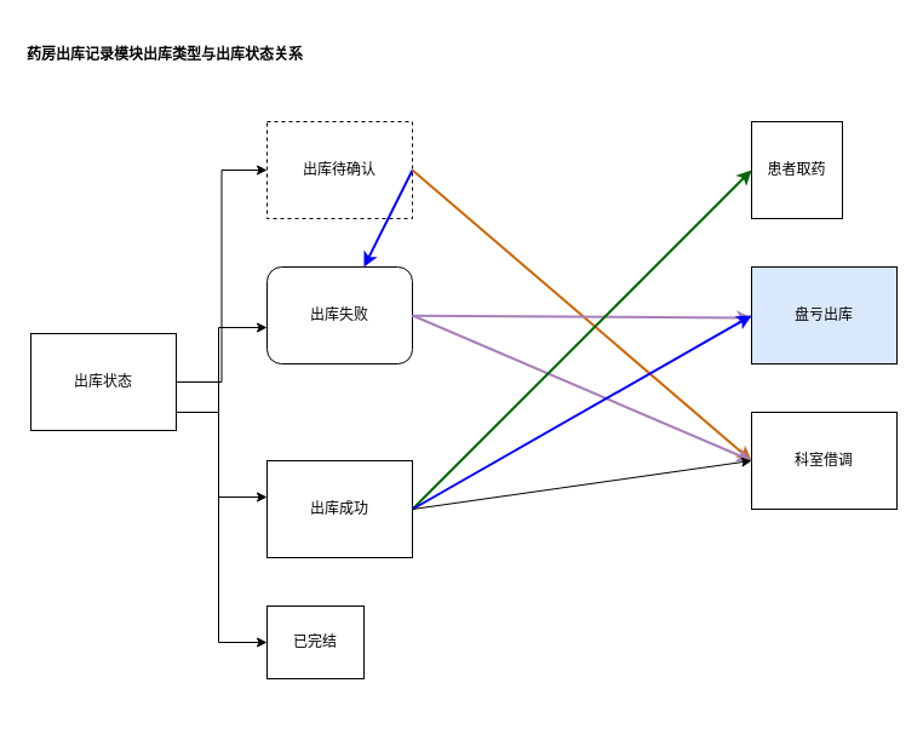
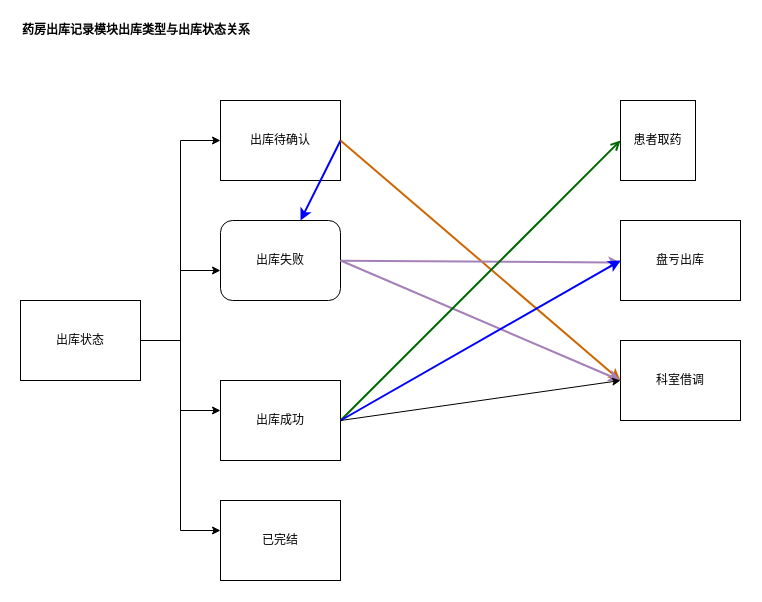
- <mxCell id="2" value="&lt;b&gt;药房出库记录模块出库类型与出库状态关系&lt;/b&gt;" style="text;html=1;strokeColor=none;fillColor=none;align=left;verticalAlign=middle;whiteSpace=wrap;rounded=0;" vertex="1" parent="1"><mxGeometry x="20" y="35" width="240" height="20" as="geometry" /></mxCell>
+ <mxCell id="2" value="&lt;b&gt;药房出库记录模块出库类型与出库状态关系&lt;/b&gt;" style="text;html=1;strokeColor=none;fillColor=none;align=left;verticalAlign=middle;whiteSpace=wrap;rounded=0;" vertex="1" parent="1"><mxGeometry x="20" y="20" width="240" height="20" as="geometry" /></mxCell>
- <mxCell id="8" value="出库待确认" style="rounded=0;whiteSpace=wrap;html=1;dashed=1;" vertex="1" parent="1"><mxGeometry x="220" y="100" width="120" height="80" as="geometry" /></mxCell>
+ <mxCell id="8" value="出库待确认" style="rounded=0;whiteSpace=wrap;html=1;" vertex="1" parent="1"><mxGeometry x="220" y="100" width="120" height="80" as="geometry" /></mxCell>
- <mxCell id="19" value="" style="endArrow=classic;html=1;exitX=1;exitY=0.5;exitDx=0;exitDy=0;entryX=0;entryY=0.5;entryDx=0;entryDy=0;strokeColor=#006600;strokeWidth=2;" edge="1" parent="1" source="11" target="12"><mxGeometry width="50" height="50" relative="1" as="geometry"><mxPoint x="350" y="150" as="sourcePoint" /><mxPoint x="630" y="270" as="targetPoint" /></mxGeometry></mxCell>
+ <mxCell id="19" value="" style="endArrow=open;html=1;exitX=1;exitY=0.5;exitDx=0;exitDy=0;entryX=0;entryY=0.5;entryDx=0;entryDy=0;strokeColor=#006600;strokeWidth=2;" edge="1" parent="1" source="11" target="12"><mxGeometry width="50" height="50" relative="1" as="geometry"><mxPoint x="350" y="150" as="sourcePoint" /><mxPoint x="630" y="270" as="targetPoint" /></mxGeometry></mxCell>
- <mxCell id="13" value="盘亏出库" style="rounded=0;whiteSpace=wrap;html=1;fillColor=#dae8fc;" vertex="1" parent="1"><mxGeometry x="620" y="220" width="120" height="80" as="geometry" /></mxCell>
+ <mxCell id="13" value="盘亏出库" style="rounded=0;whiteSpace=wrap;html=1;" vertex="1" parent="1"><mxGeometry x="620" y="220" width="120" height="80" as="geometry" /></mxCell>
- <mxCell id="7" value="出库状态" style="rounded=0;whiteSpace=wrap;html=1;" vertex="1" parent="1"><mxGeometry x="25" y="275" width="120" height="80" as="geometry" /></mxCell>
+ <mxCell id="7" value="出库状态" style="rounded=0;whiteSpace=wrap;html=1;" vertex="1" parent="1"><mxGeometry x="20" y="300" width="120" height="80" as="geometry" /></mxCell>
- <mxCell id="9" value="已完结" style="rounded=0;whiteSpace=wrap;html=1;" vertex="1" parent="1"><mxGeometry x="220" y="500" width="80" height="60" as="geometry" /></mxCell>
+ <mxCell id="9" value="已完结" style="rounded=0;whiteSpace=wrap;html=1;" vertex="1" parent="1"><mxGeometry x="220" y="500" width="120" height="80" as="geometry" /></mxCell>
